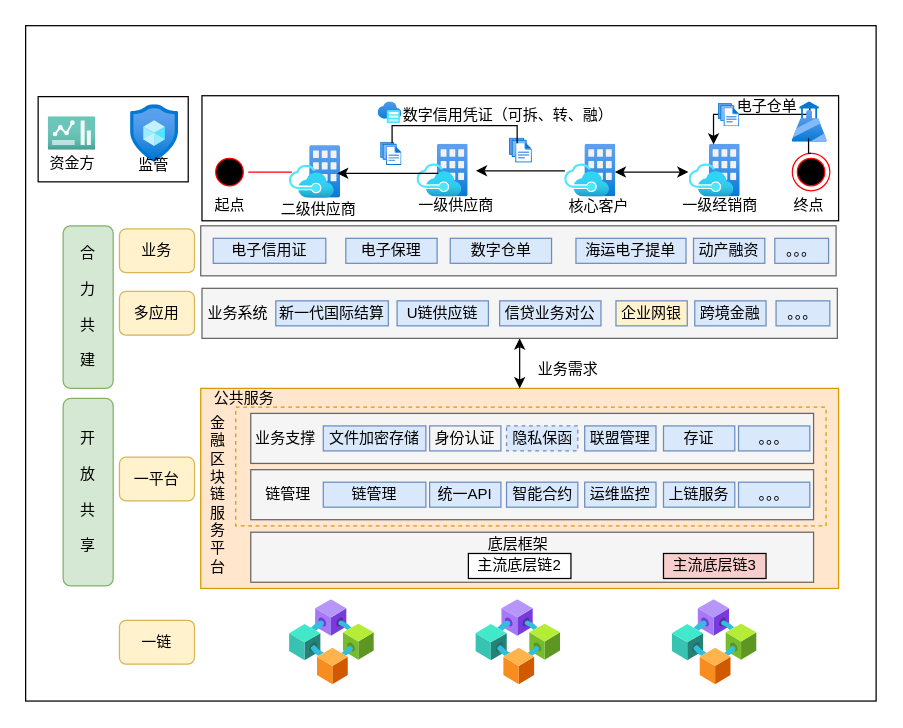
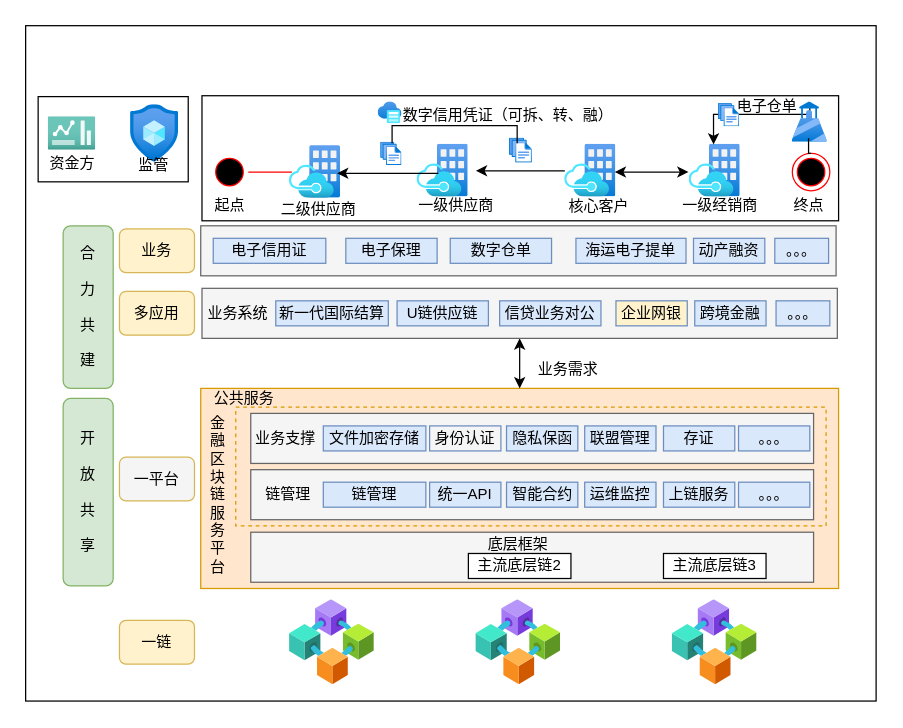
- <mxCell id="14" value="隐私保函" style="rounded=0;whiteSpace=wrap;html=1;fillColor=#dae8fc;strokeColor=#6c8ebf;dashed=1;" vertex="1" parent="1"><mxGeometry x="404.5" y="340" width="57" height="20" as="geometry" /></mxCell>
+ <mxCell id="14" value="隐私保函" style="rounded=0;whiteSpace=wrap;html=1;fillColor=#dae8fc;strokeColor=#6c8ebf;" vertex="1" parent="1"><mxGeometry x="404.5" y="340" width="57" height="20" as="geometry" /></mxCell>
- <mxCell id="6" value="一平台" style="rounded=1;whiteSpace=wrap;html=1;fillColor=#fff2cc;strokeColor=#d6b656;" parent="1" vertex="1"><mxGeometry x="95" y="365" width="60" height="35" as="geometry" /></mxCell>
+ <mxCell id="6" value="一平台" style="rounded=1;whiteSpace=wrap;html=1;fillColor=#f5f5f5;strokeColor=#d6b656;" parent="1" vertex="1"><mxGeometry x="95" y="365" width="60" height="35" as="geometry" /></mxCell>
- <mxCell id="28" value="主流底层链3" style="rounded=0;whiteSpace=wrap;html=1;fillColor=#f8cecc;" vertex="1" parent="1"><mxGeometry x="530" y="442" width="82" height="20" as="geometry" /></mxCell>
+ <mxCell id="28" value="主流底层链3" style="rounded=0;whiteSpace=wrap;html=1;" vertex="1" parent="1"><mxGeometry x="530" y="442" width="82" height="20" as="geometry" /></mxCell>
